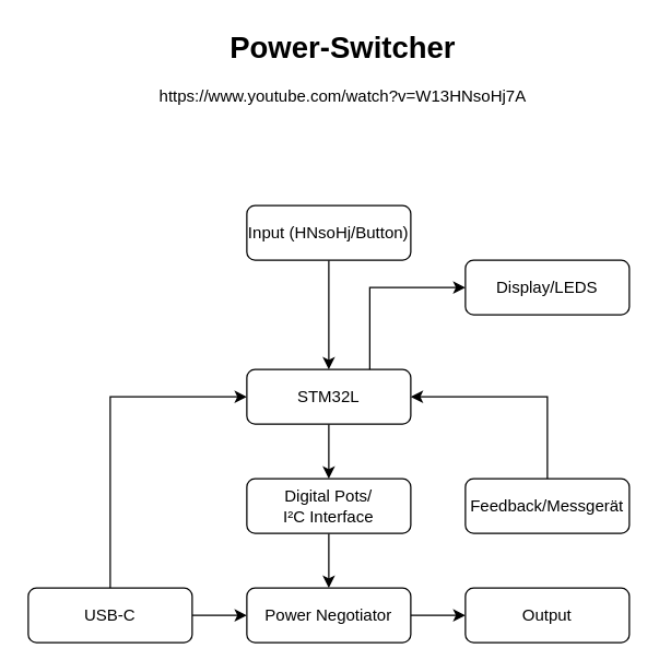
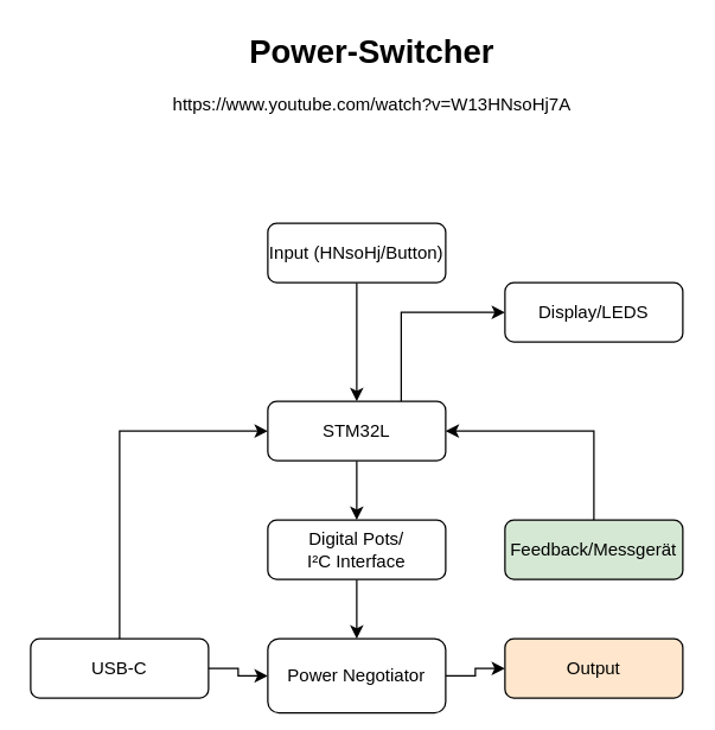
- <mxCell id="18" value="Feedback/Messgerät" style="rounded=1;whiteSpace=wrap;html=1;" vertex="1" parent="1"><mxGeometry x="340" y="350" width="120" height="40" as="geometry" /></mxCell>
+ <mxCell id="18" value="Feedback/Messgerät" style="rounded=1;whiteSpace=wrap;html=1;fillColor=#d5e8d4;" vertex="1" parent="1"><mxGeometry x="340" y="350" width="120" height="40" as="geometry" /></mxCell>
- <mxCell id="7" value="Power Negotiator" style="rounded=1;whiteSpace=wrap;html=1;" vertex="1" parent="1"><mxGeometry x="180" y="430" width="120" height="40" as="geometry" /></mxCell>
+ <mxCell id="7" value="Power Negotiator" style="rounded=1;whiteSpace=wrap;html=1;" vertex="1" parent="1"><mxGeometry x="180" y="430" width="120" height="50" as="geometry" /></mxCell>
- <mxCell id="16" value="Output" style="rounded=1;whiteSpace=wrap;html=1;" vertex="1" parent="1"><mxGeometry x="340" y="430" width="120" height="40" as="geometry" /></mxCell>
+ <mxCell id="16" value="Output" style="rounded=1;whiteSpace=wrap;html=1;fillColor=#ffe6cc;" vertex="1" parent="1"><mxGeometry x="340" y="430" width="120" height="40" as="geometry" /></mxCell>
